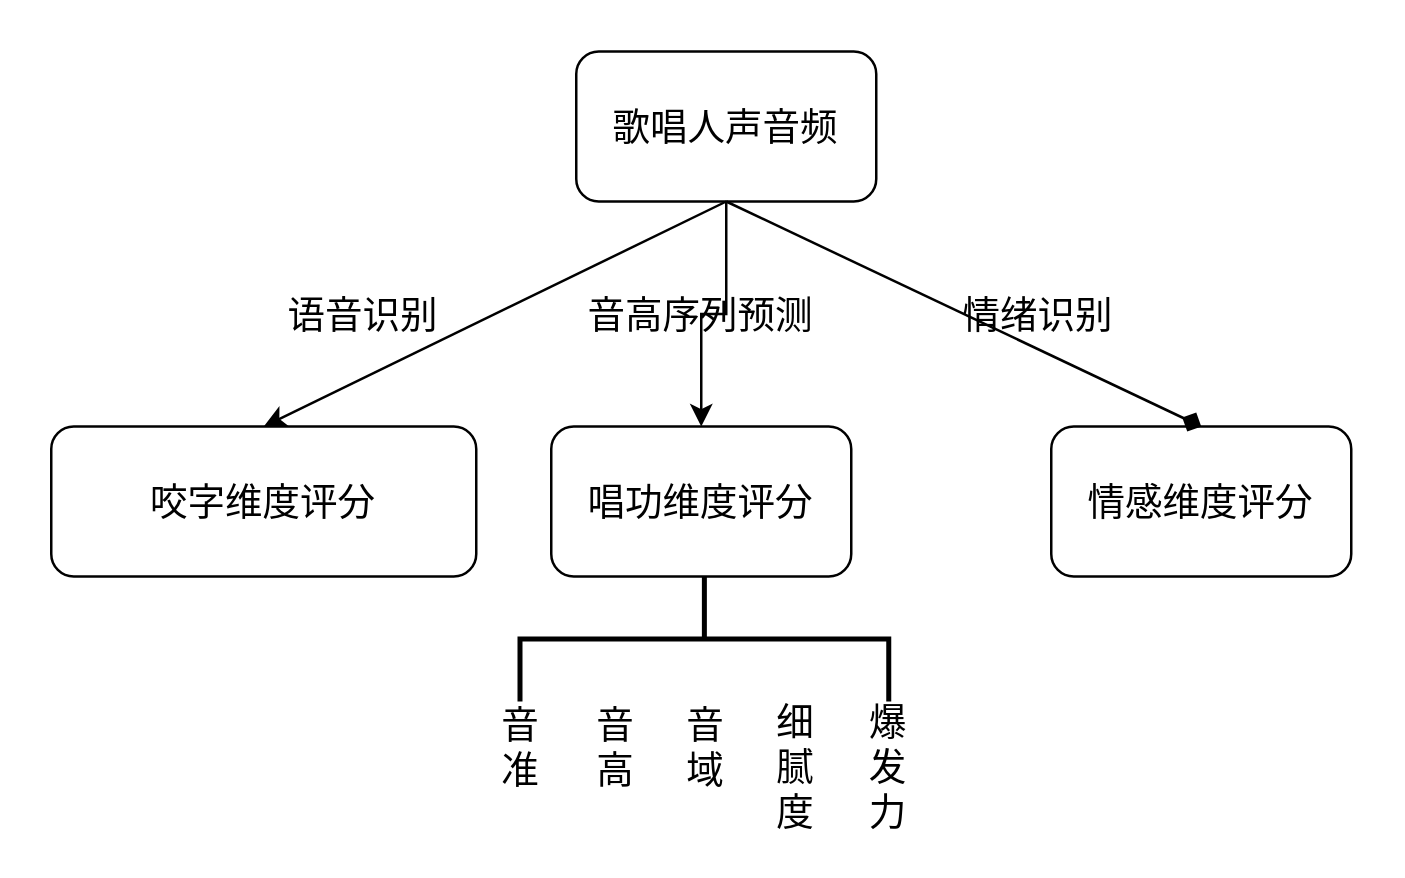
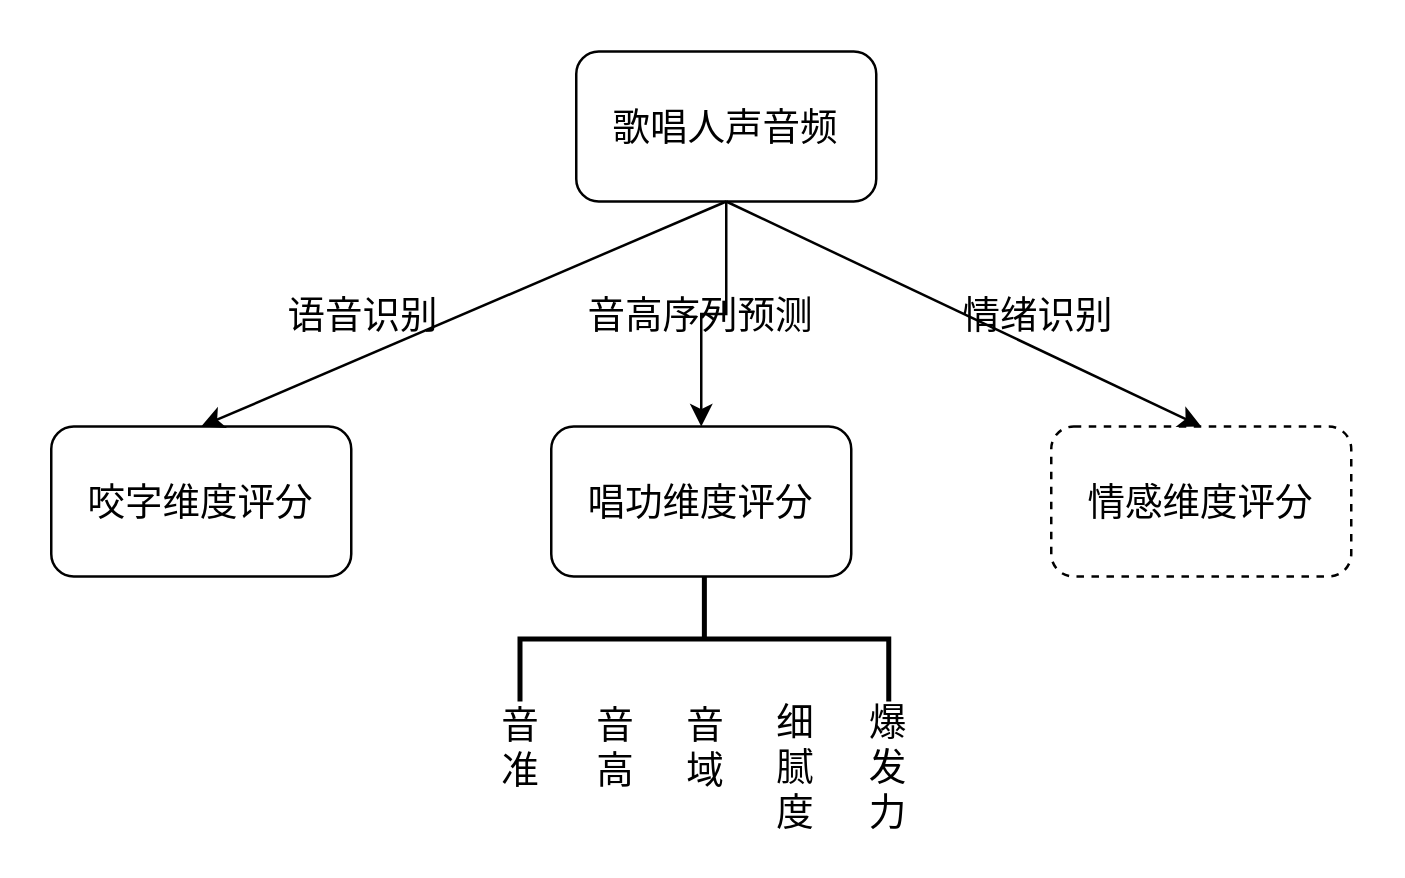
- <mxCell id="8" value="" style="endArrow=diamond;html=1;rounded=0;entryX=0.5;entryY=0;entryDx=0;entryDy=0;exitX=0.5;exitY=1;exitDx=0;exitDy=0;" edge="1" parent="1" source="3" target="7"><mxGeometry width="50" height="50" relative="1" as="geometry"><mxPoint x="280" y="110" as="sourcePoint" /><mxPoint x="90" y="170" as="targetPoint" /></mxGeometry></mxCell>
+ <mxCell id="8" value="" style="endArrow=classic;html=1;rounded=0;entryX=0.5;entryY=0;entryDx=0;entryDy=0;exitX=0.5;exitY=1;exitDx=0;exitDy=0;" edge="1" parent="1" source="3" target="7"><mxGeometry width="50" height="50" relative="1" as="geometry"><mxPoint x="280" y="110" as="sourcePoint" /><mxPoint x="90" y="170" as="targetPoint" /></mxGeometry></mxCell>
- <mxCell id="4" value="咬字维度评分" style="rounded=1;whiteSpace=wrap;html=1;fontSize=15;" vertex="1" parent="1"><mxGeometry x="20" y="170" width="170" height="60" as="geometry" /></mxCell>
+ <mxCell id="4" value="咬字维度评分" style="rounded=1;whiteSpace=wrap;html=1;fontSize=15;" vertex="1" parent="1"><mxGeometry x="20" y="170" width="120" height="60" as="geometry" /></mxCell>
- <mxCell id="7" value="情感维度评分" style="rounded=1;whiteSpace=wrap;html=1;fontSize=15;" vertex="1" parent="1"><mxGeometry x="420" y="170" width="120" height="60" as="geometry" /></mxCell>
+ <mxCell id="7" value="情感维度评分" style="rounded=1;whiteSpace=wrap;html=1;fontSize=15;dashed=1;" vertex="1" parent="1"><mxGeometry x="420" y="170" width="120" height="60" as="geometry" /></mxCell>
